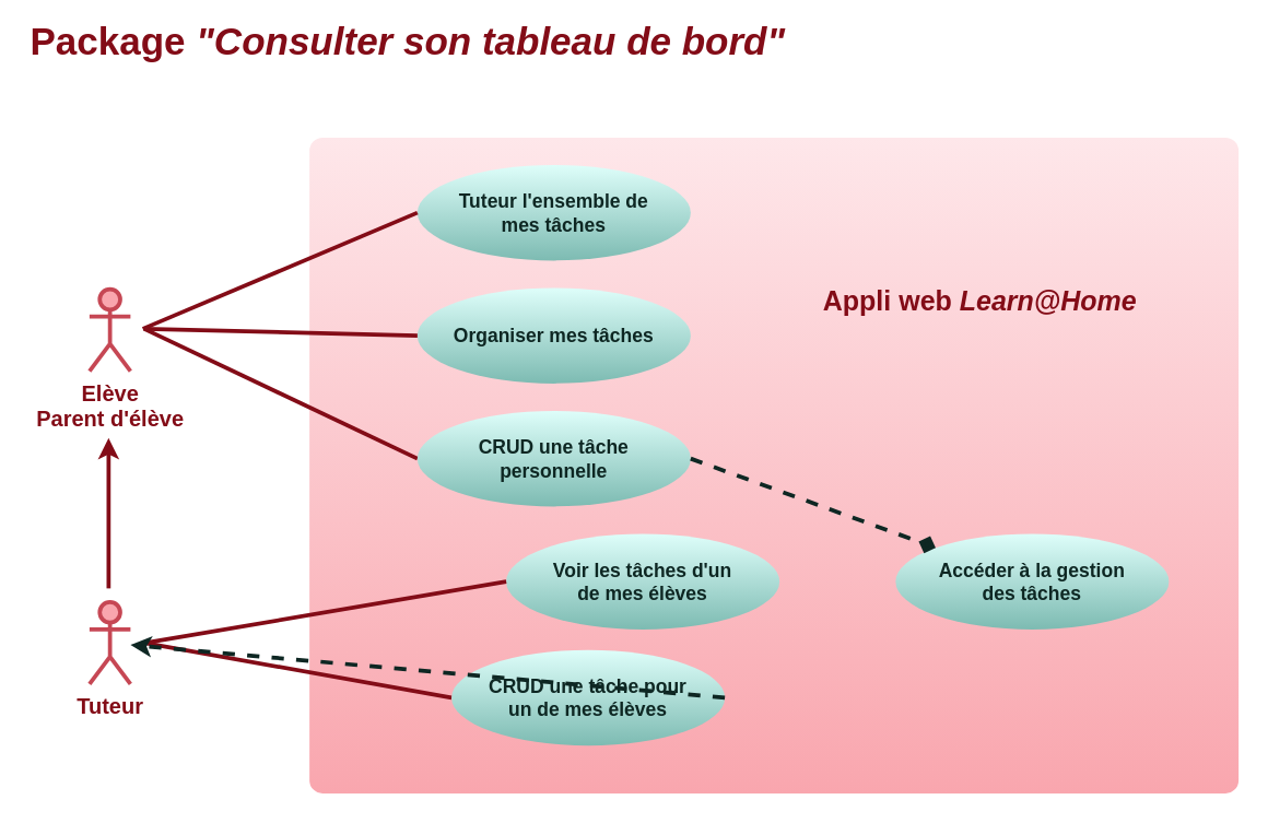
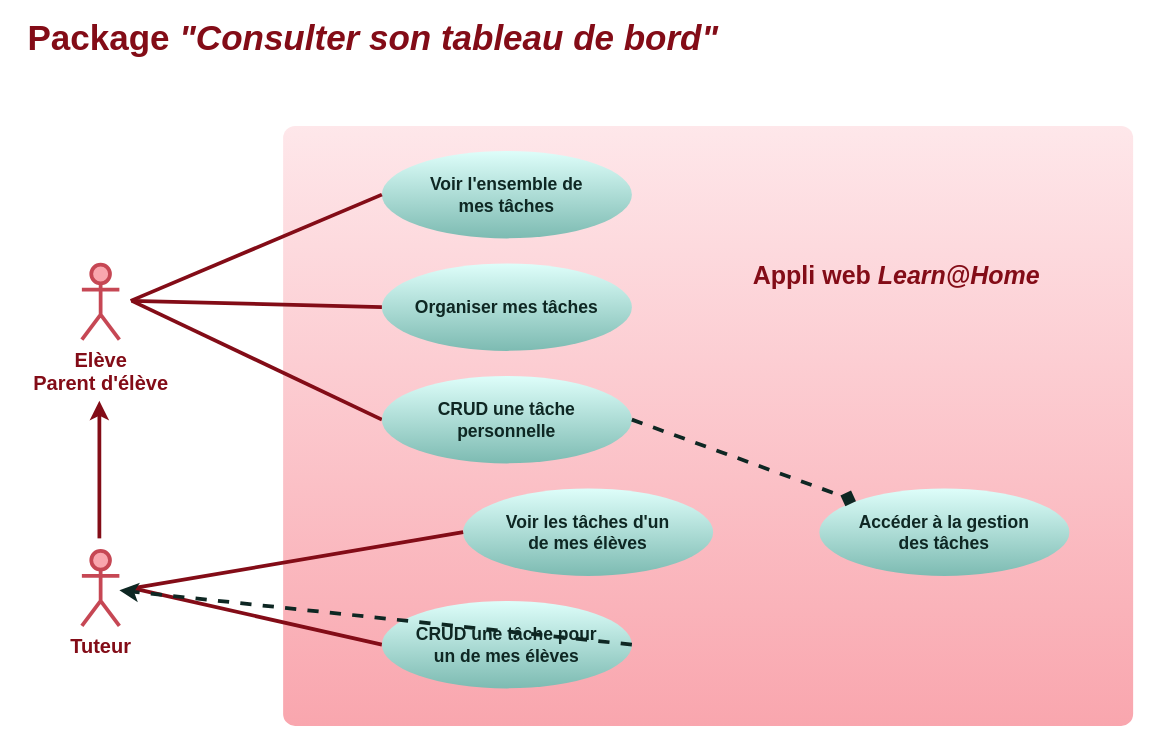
- <mxCell id="10" value="&lt;font style=&quot;font-size: 14px&quot;&gt;&lt;b&gt;Tuteur l'ensemble de&lt;br&gt;mes tâches&lt;br&gt;&lt;/b&gt;&lt;/font&gt;" style="ellipse;whiteSpace=wrap;html=1;rounded=1;strokeWidth=3;fontColor=#0e2723;strokeColor=none;fillColor=#defefa;gradientColor=#7dbbb2;" parent="1" vertex="1"><mxGeometry x="305" y="120" width="200" height="70" as="geometry" /></mxCell>
+ <mxCell id="10" value="&lt;font style=&quot;font-size: 14px&quot;&gt;&lt;b&gt;Voir l'ensemble de&lt;br&gt;mes tâches&lt;br&gt;&lt;/b&gt;&lt;/font&gt;" style="ellipse;whiteSpace=wrap;html=1;rounded=1;strokeWidth=3;fontColor=#0e2723;strokeColor=none;fillColor=#defefa;gradientColor=#7dbbb2;" parent="1" vertex="1"><mxGeometry x="305" y="120" width="200" height="70" as="geometry" /></mxCell>
- <mxCell id="14" value="&lt;font&gt;&lt;b style=&quot;font-size: 14px&quot;&gt;&lt;font style=&quot;font-size: 14px&quot;&gt;CRUD une tâche pour &lt;br&gt;un de mes élèves&lt;/font&gt;&lt;br&gt;&lt;/b&gt;&lt;/font&gt;" style="ellipse;whiteSpace=wrap;html=1;rounded=1;strokeWidth=3;fontColor=#0e2723;strokeColor=none;fillColor=#defefa;gradientColor=#7dbbb2;" vertex="1" parent="1"><mxGeometry x="330" y="475" width="200" height="70" as="geometry" /></mxCell>
+ <mxCell id="14" value="&lt;font&gt;&lt;b style=&quot;font-size: 14px&quot;&gt;&lt;font style=&quot;font-size: 14px&quot;&gt;CRUD une tâche pour &lt;br&gt;un de mes élèves&lt;/font&gt;&lt;br&gt;&lt;/b&gt;&lt;/font&gt;" style="ellipse;whiteSpace=wrap;html=1;rounded=1;strokeWidth=3;fontColor=#0e2723;strokeColor=none;fillColor=#defefa;gradientColor=#7dbbb2;" vertex="1" parent="1"><mxGeometry x="305" y="480" width="200" height="70" as="geometry" /></mxCell>
